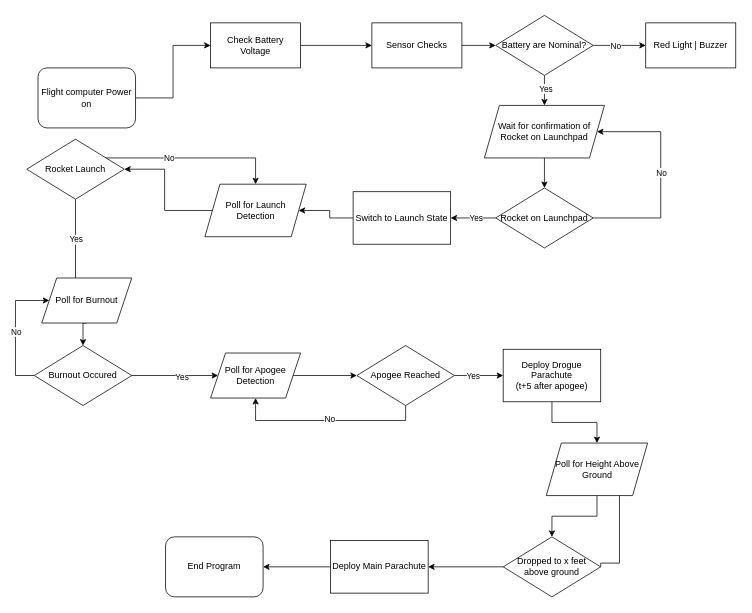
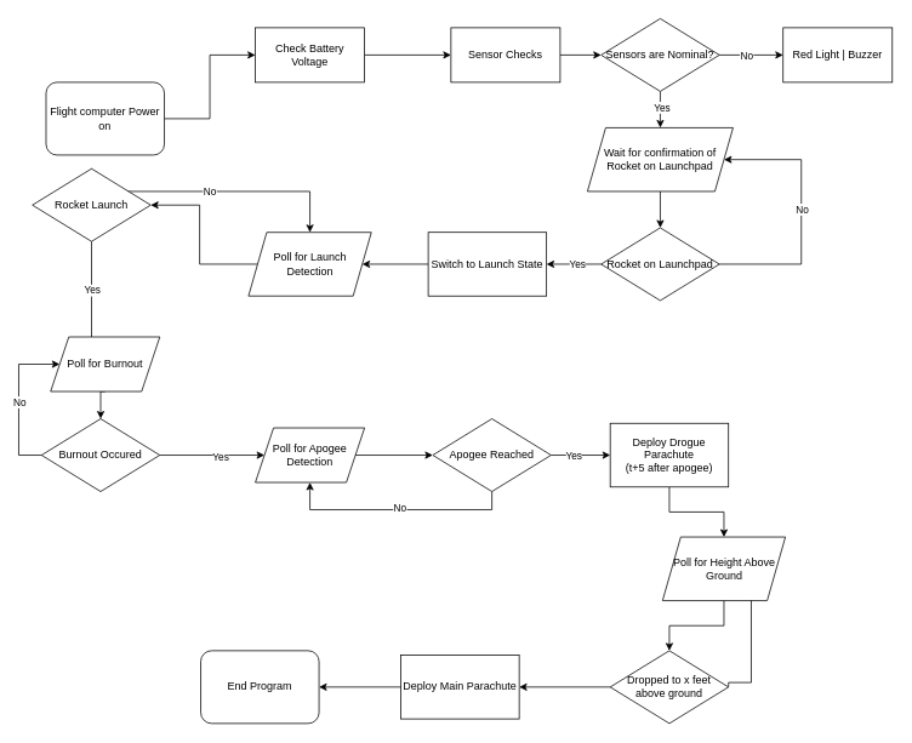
- <mxCell id="12" value="Battery are Nominal?" style="rhombus;whiteSpace=wrap;html=1;" vertex="1" parent="1"><mxGeometry x="660" y="20" width="130" height="80" as="geometry" /></mxCell>
+ <mxCell id="12" value="Sensors are Nominal?" style="rhombus;whiteSpace=wrap;html=1;" vertex="1" parent="1"><mxGeometry x="660" y="20" width="130" height="80" as="geometry" /></mxCell>
- <mxCell id="15" value="Poll for Launch Detection" style="shape=parallelogram;perimeter=parallelogramPerimeter;whiteSpace=wrap;html=1;fixedSize=1;" vertex="1" parent="1"><mxGeometry x="272.5" y="245" width="135" height="70" as="geometry" /></mxCell>
+ <mxCell id="15" value="Poll for Launch Detection" style="shape=parallelogram;perimeter=parallelogramPerimeter;whiteSpace=wrap;html=1;fixedSize=1;" vertex="1" parent="1"><mxGeometry x="272.5" y="255" width="135" height="70" as="geometry" /></mxCell>
